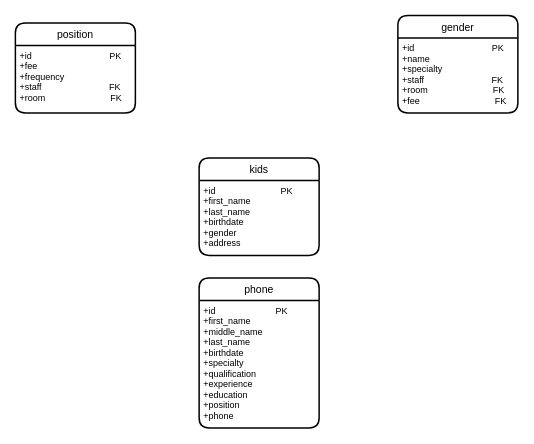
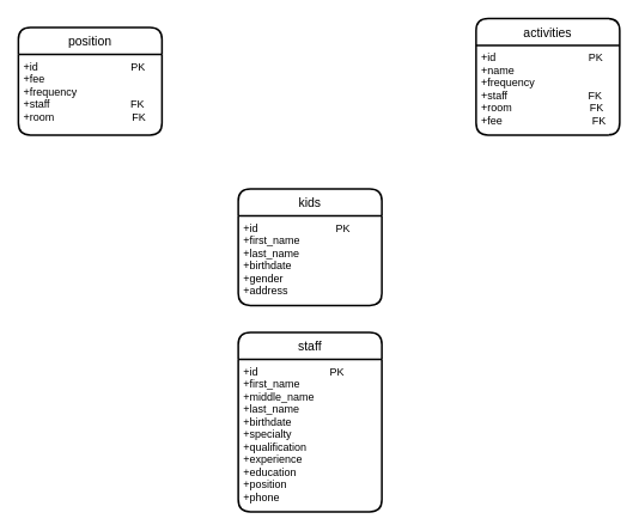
- <mxCell id="8" value="gender" style="swimlane;childLayout=stackLayout;horizontal=1;startSize=30;horizontalStack=0;rounded=1;fontSize=14;fontStyle=0;strokeWidth=2;resizeParent=0;resizeLast=1;shadow=0;dashed=0;align=center;" vertex="1" parent="1"><mxGeometry x="530" y="20" width="160" height="130" as="geometry" /></mxCell>
+ <mxCell id="8" value="activities" style="swimlane;childLayout=stackLayout;horizontal=1;startSize=30;horizontalStack=0;rounded=1;fontSize=14;fontStyle=0;strokeWidth=2;resizeParent=0;resizeLast=1;shadow=0;dashed=0;align=center;" vertex="1" parent="1"><mxGeometry x="530" y="20" width="160" height="130" as="geometry" /></mxCell>
- <mxCell id="9" value="+id                               PK&#10;+name&#10;+specialty&#10;+staff                           FK&#10;+room                          FK&#10;+fee                              FK" style="align=left;strokeColor=none;fillColor=none;spacingLeft=4;fontSize=12;verticalAlign=top;resizable=0;rotatable=0;part=1;" vertex="1" parent="8"><mxGeometry y="30" width="160" height="100" as="geometry" /></mxCell>
+ <mxCell id="9" value="+id                               PK&#10;+name&#10;+frequency&#10;+staff                           FK&#10;+room                          FK&#10;+fee                              FK" style="align=left;strokeColor=none;fillColor=none;spacingLeft=4;fontSize=12;verticalAlign=top;resizable=0;rotatable=0;part=1;" vertex="1" parent="8"><mxGeometry y="30" width="160" height="100" as="geometry" /></mxCell>
- <mxCell id="4" value="phone" style="swimlane;childLayout=stackLayout;horizontal=1;startSize=30;horizontalStack=0;rounded=1;fontSize=14;fontStyle=0;strokeWidth=2;resizeParent=0;resizeLast=1;shadow=0;dashed=0;align=center;" vertex="1" parent="1"><mxGeometry x="265" y="370" width="160" height="200" as="geometry" /></mxCell>
+ <mxCell id="4" value="staff" style="swimlane;childLayout=stackLayout;horizontal=1;startSize=30;horizontalStack=0;rounded=1;fontSize=14;fontStyle=0;strokeWidth=2;resizeParent=0;resizeLast=1;shadow=0;dashed=0;align=center;" vertex="1" parent="1"><mxGeometry x="265" y="370" width="160" height="200" as="geometry" /></mxCell>
